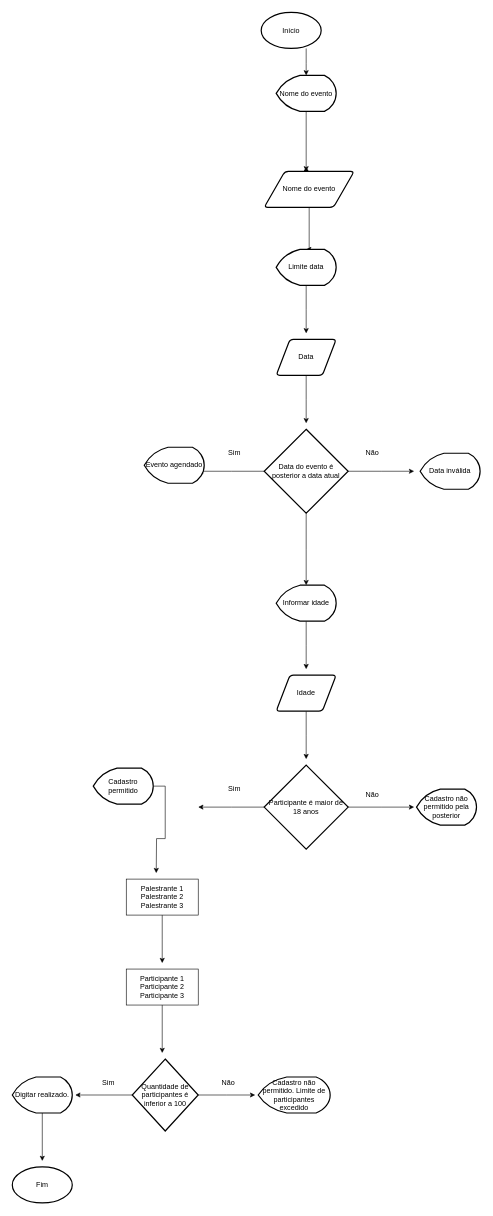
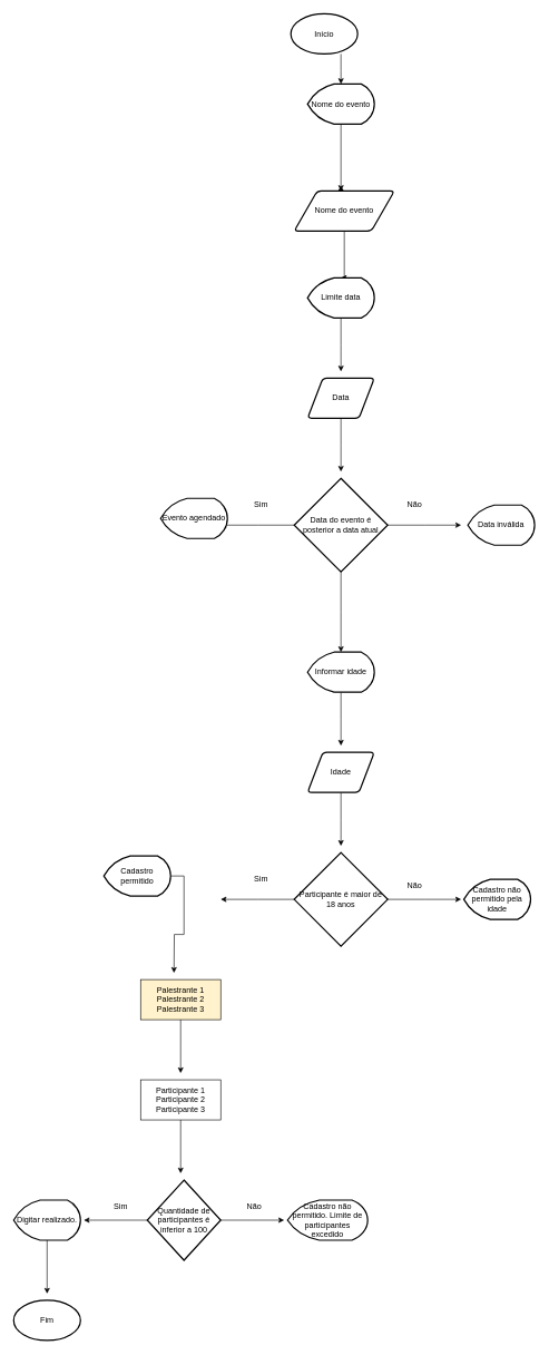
- <mxCell id="28" value="Cadastro não permitido pela posterior" style="strokeWidth=2;html=1;shape=mxgraph.flowchart.display;whiteSpace=wrap;" vertex="1" parent="1"><mxGeometry x="694" y="1315" width="100" height="60" as="geometry" /></mxCell>
+ <mxCell id="28" value="Cadastro não permitido pela idade" style="strokeWidth=2;html=1;shape=mxgraph.flowchart.display;whiteSpace=wrap;" vertex="1" parent="1"><mxGeometry x="694" y="1315" width="100" height="60" as="geometry" /></mxCell>
- <mxCell id="33" value="Palestrante 1&lt;br&gt;Palestrante 2&lt;br&gt;Palestrante 3" style="rounded=0;whiteSpace=wrap;html=1;" vertex="1" parent="1"><mxGeometry x="210" y="1465" width="120" height="60" as="geometry" /></mxCell>
+ <mxCell id="33" value="Palestrante 1&lt;br&gt;Palestrante 2&lt;br&gt;Palestrante 3" style="rounded=0;whiteSpace=wrap;html=1;fillColor=#fff2cc;" vertex="1" parent="1"><mxGeometry x="210" y="1465" width="120" height="60" as="geometry" /></mxCell>
